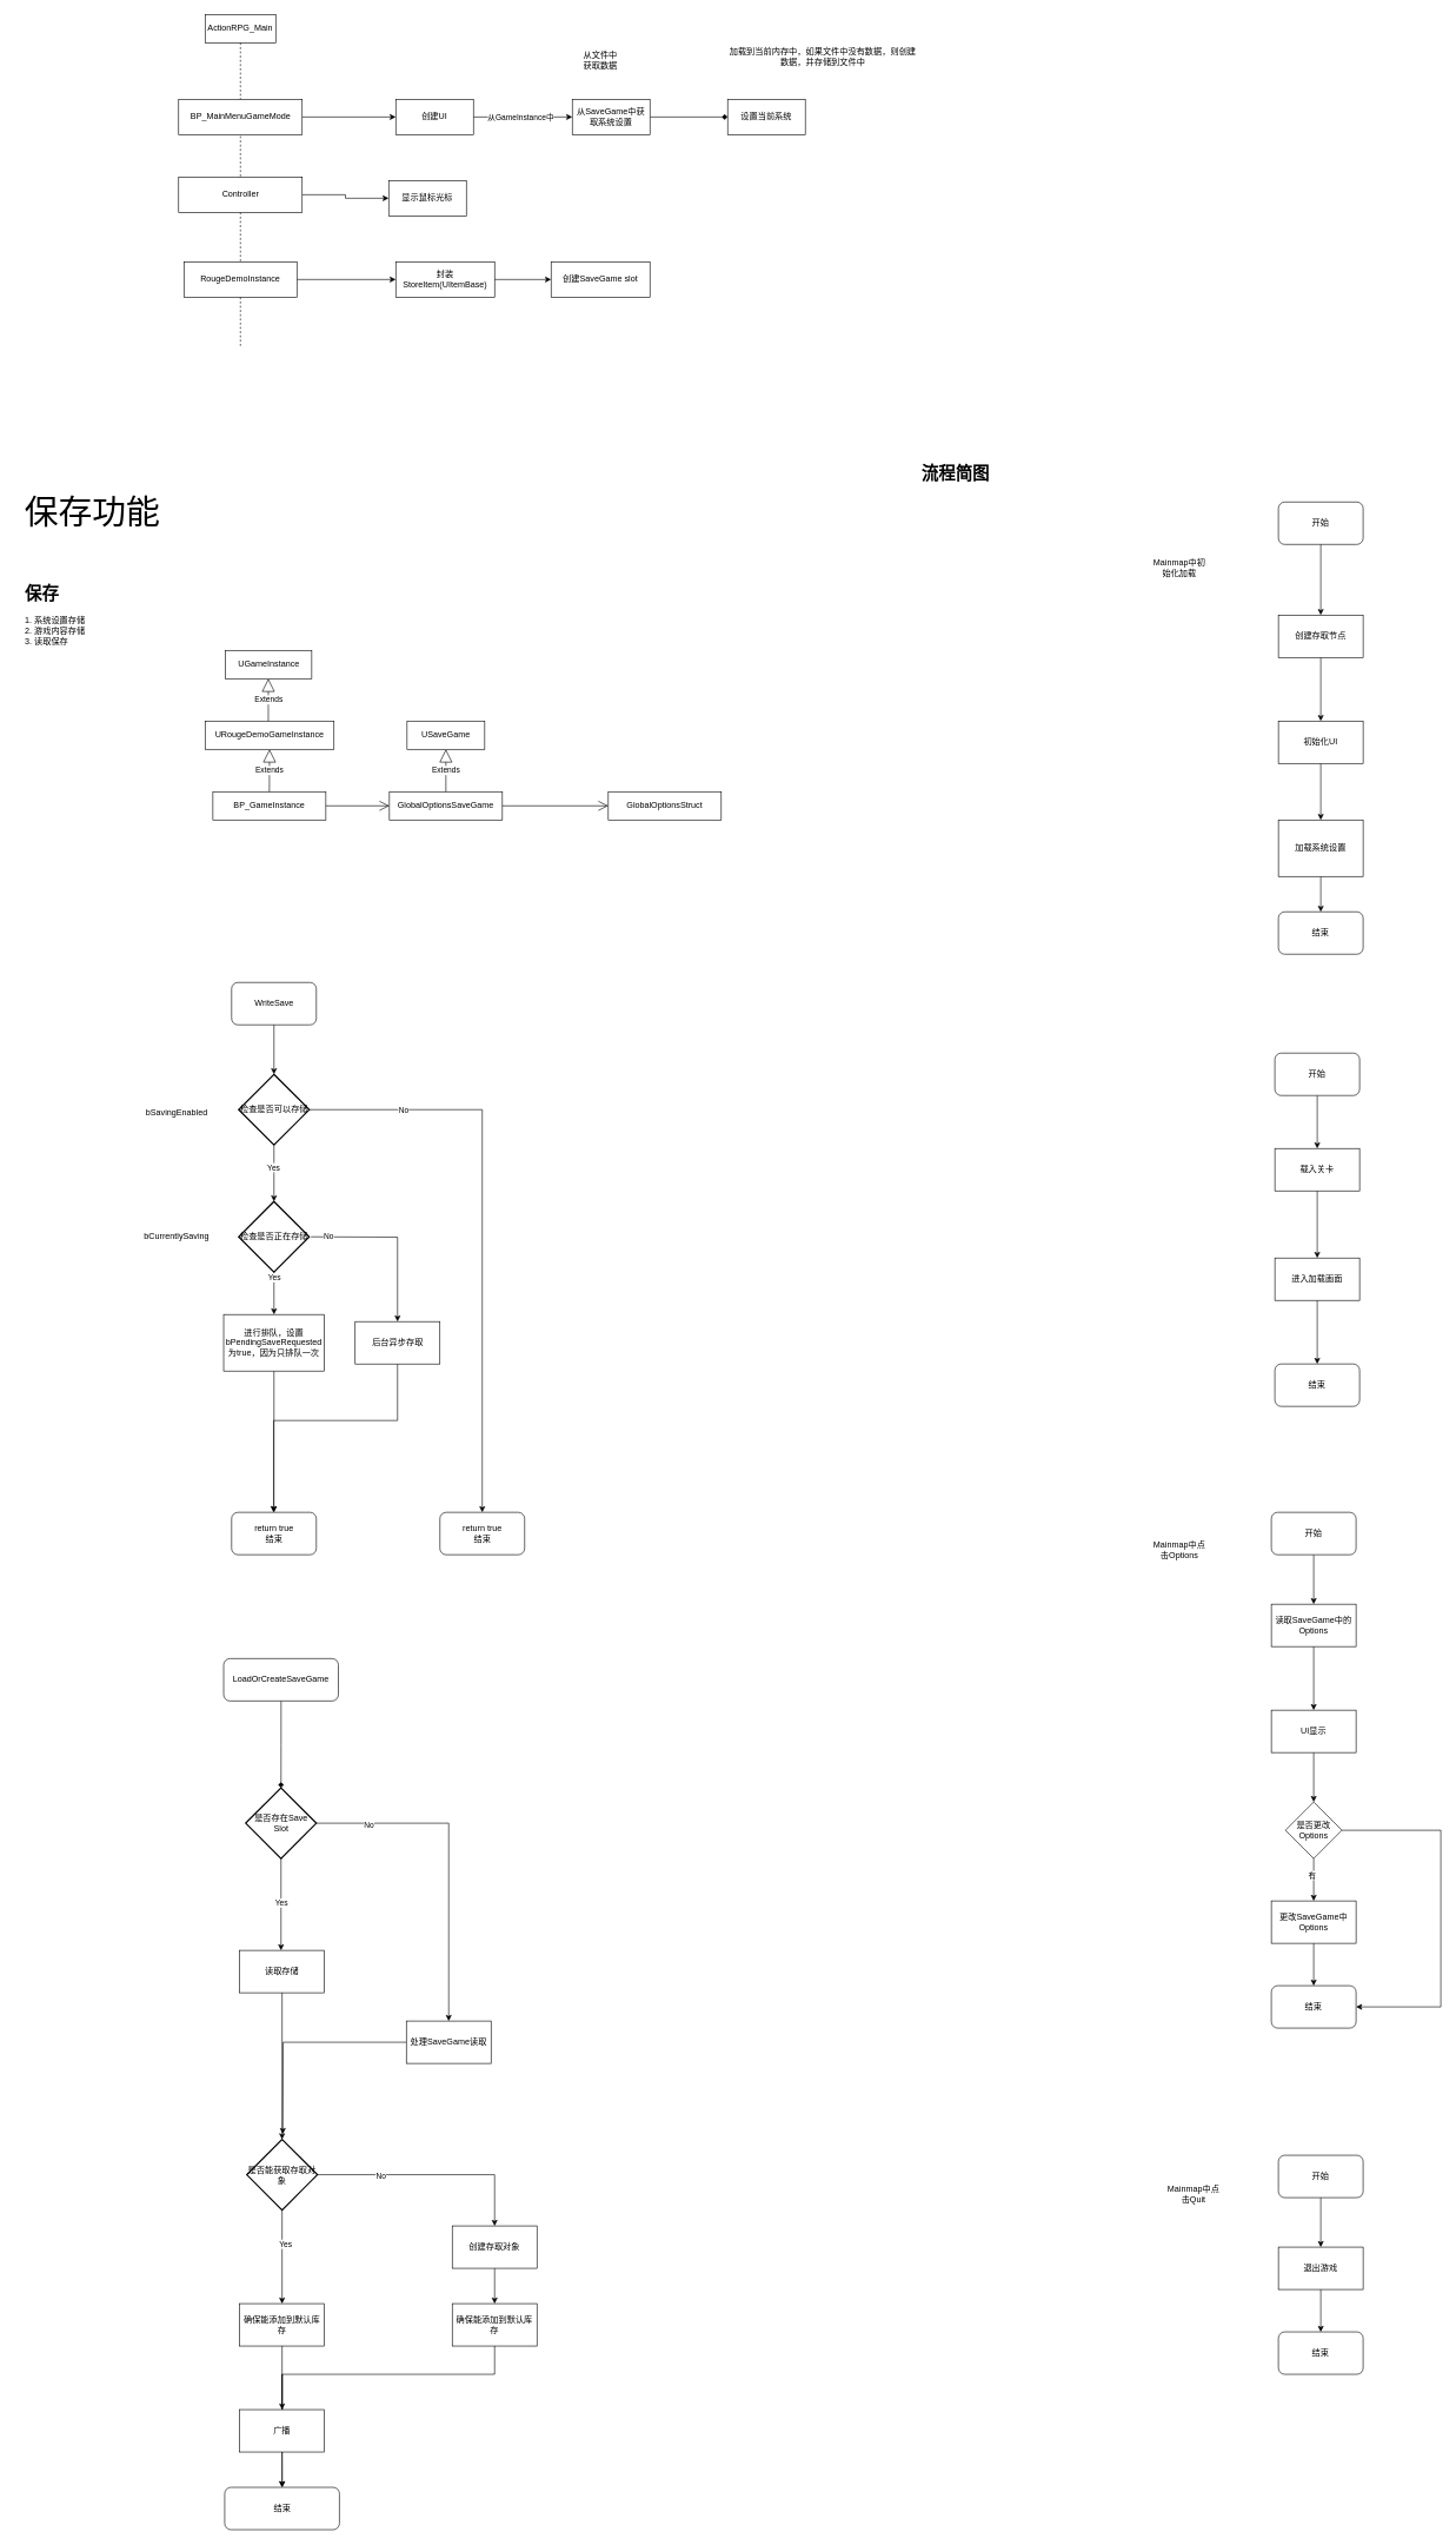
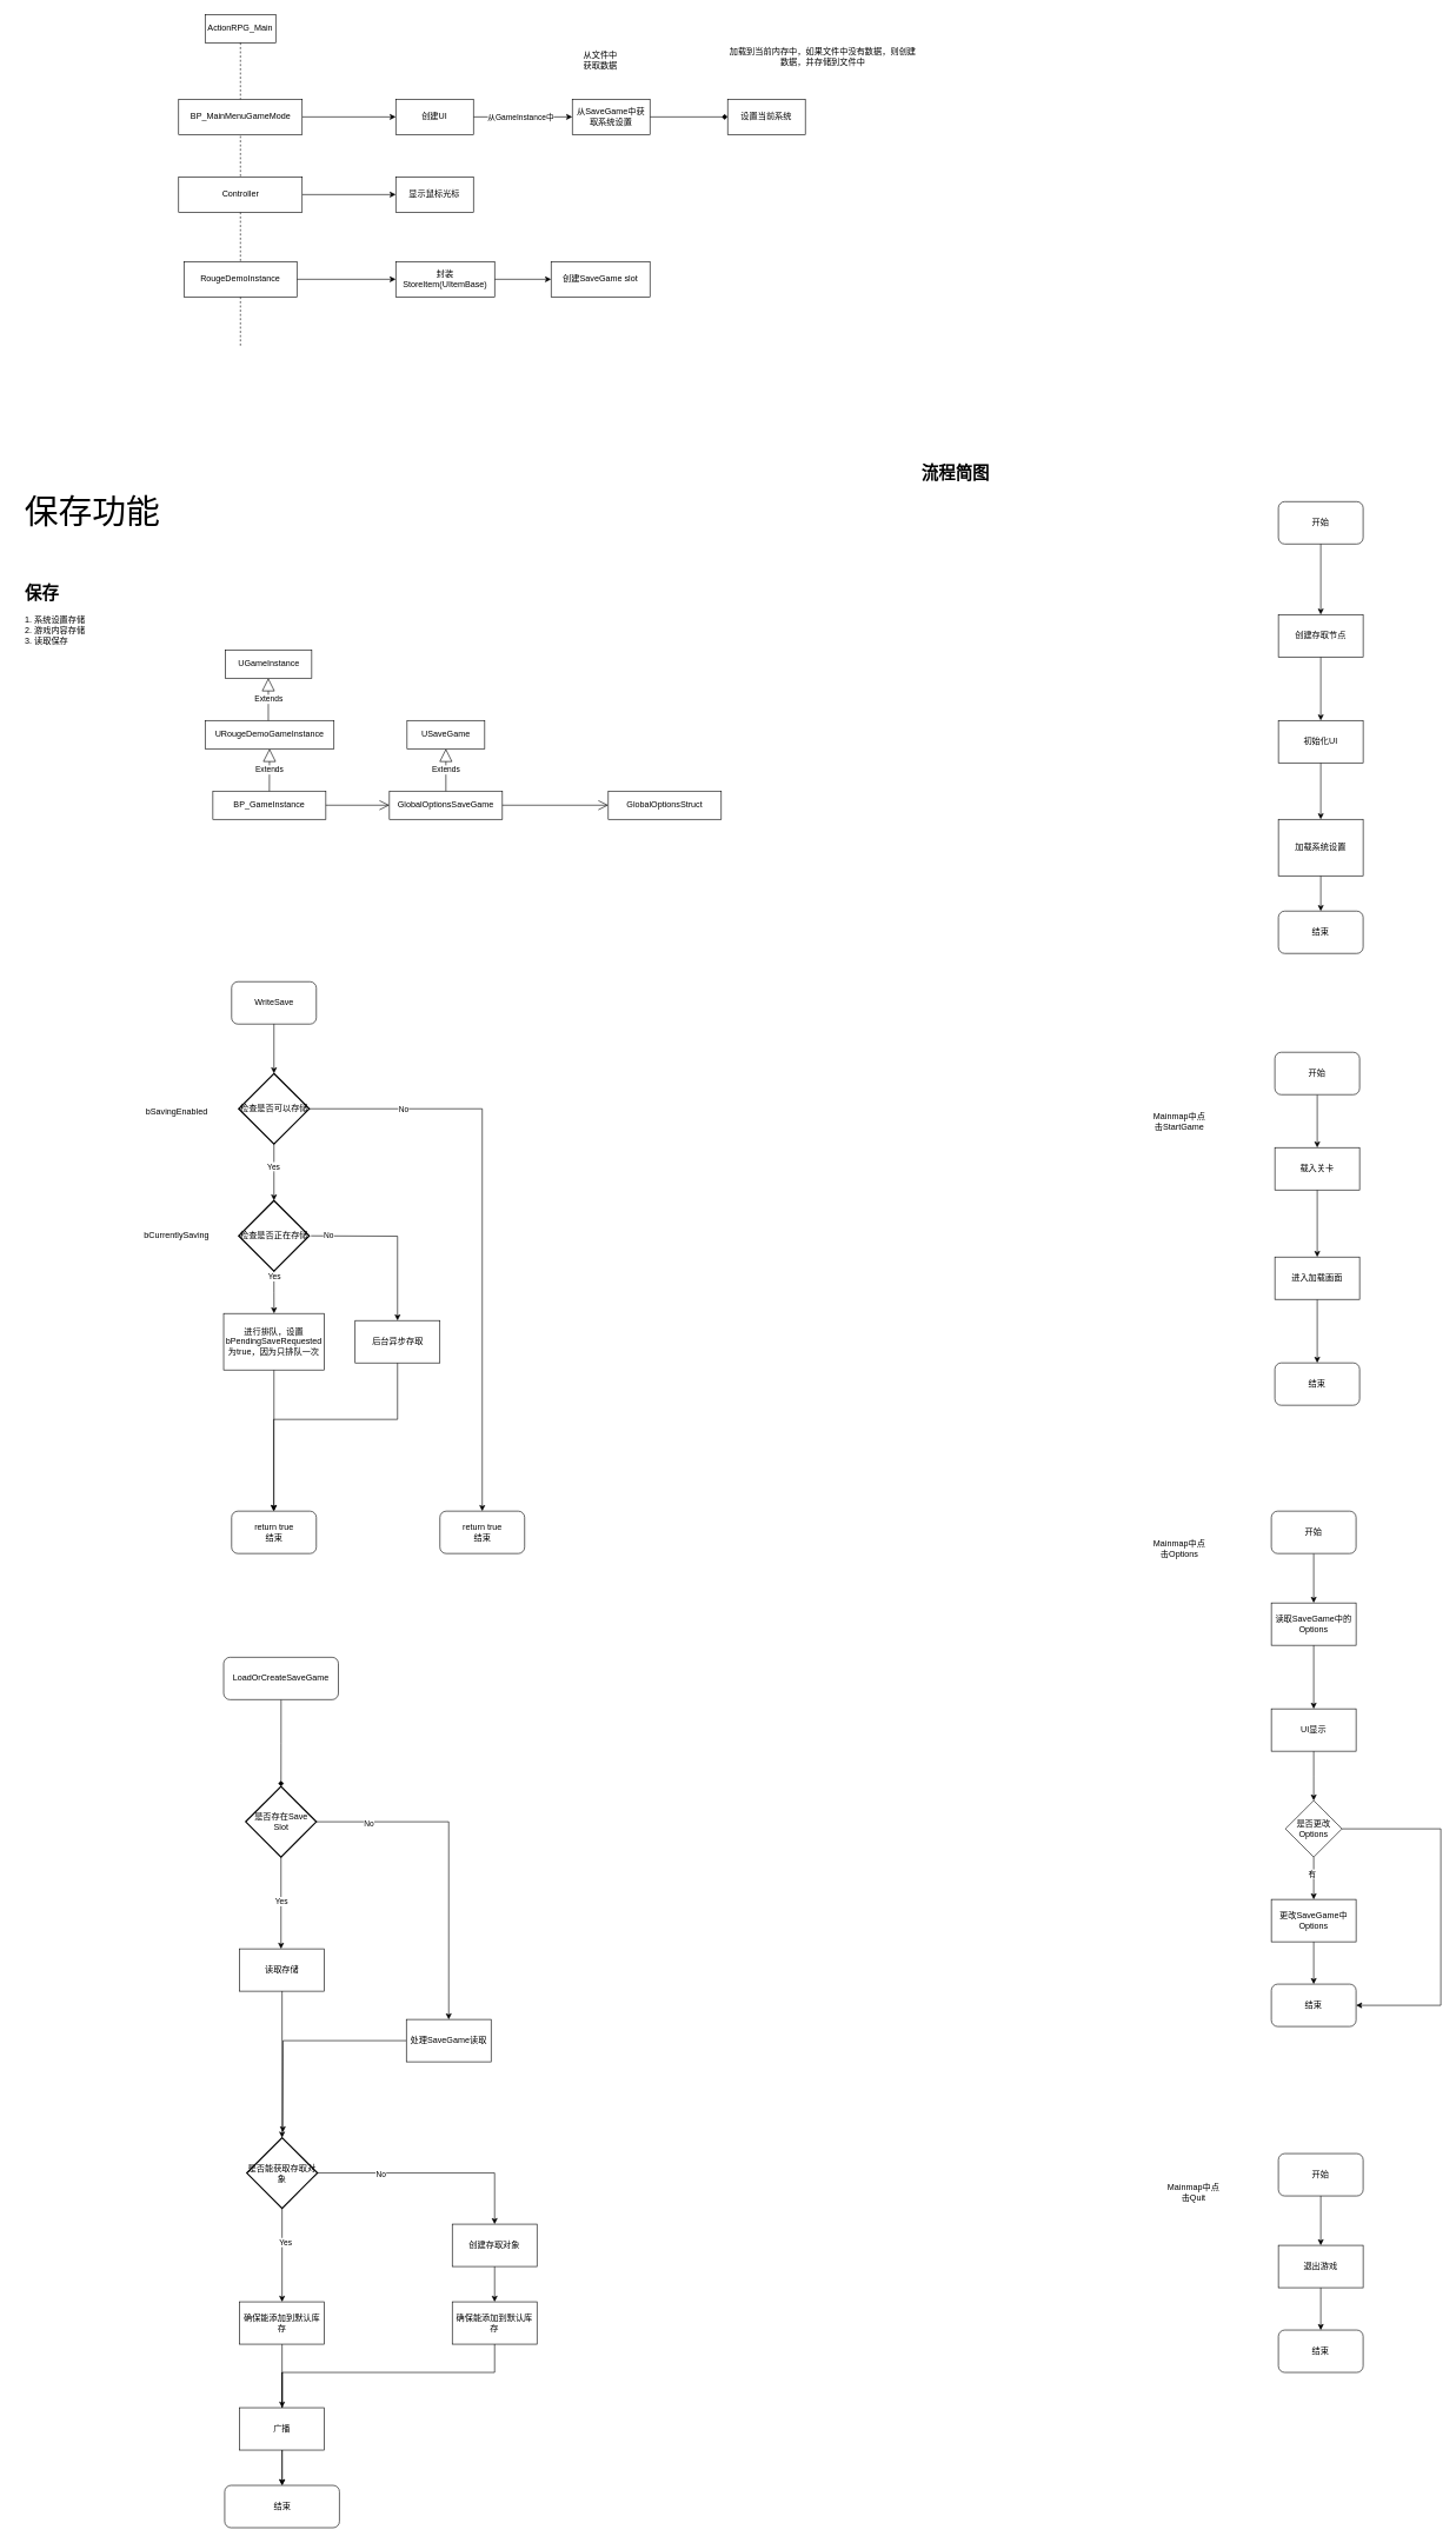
- <mxCell id="13" value="显示鼠标光标" style="html=1;whiteSpace=wrap;" parent="1" vertex="1"><mxGeometry x="550" y="255" width="110" height="50" as="geometry" /></mxCell>
+ <mxCell id="13" value="显示鼠标光标" style="html=1;whiteSpace=wrap;" parent="1" vertex="1"><mxGeometry x="560" y="250" width="110" height="50" as="geometry" /></mxCell>
- <mxCell id="89" value="Mainmap中初始化加载" style="text;html=1;strokeColor=none;fillColor=none;align=center;verticalAlign=middle;whiteSpace=wrap;rounded=0;" vertex="1" parent="1"><mxGeometry x="1630" y="725" width="80" height="155" as="geometry" /></mxCell>
+ <mxCell id="97" value="Mainmap中点击StartGame" style="text;html=1;strokeColor=none;fillColor=none;align=center;verticalAlign=middle;whiteSpace=wrap;rounded=0;" vertex="1" parent="1"><mxGeometry x="1630" y="1510" width="80" height="155" as="geometry" /></mxCell>
